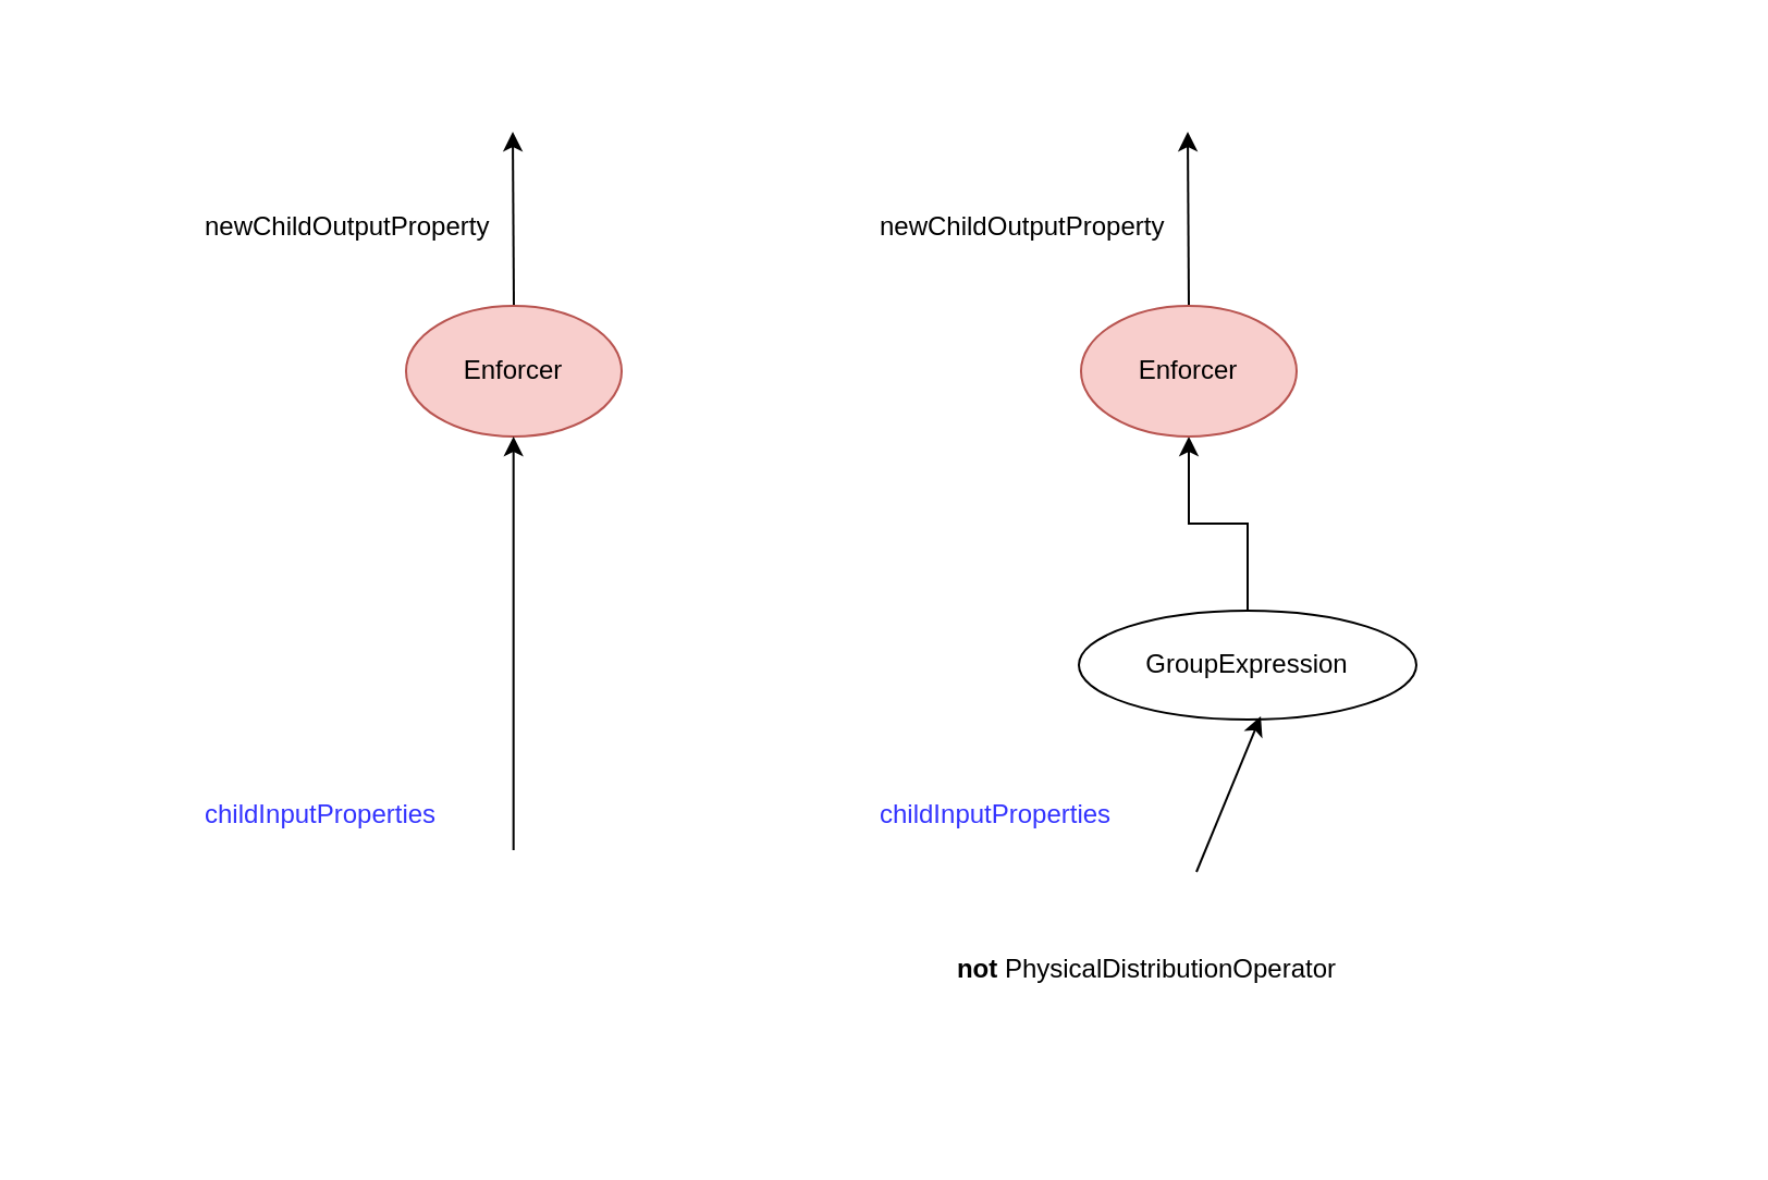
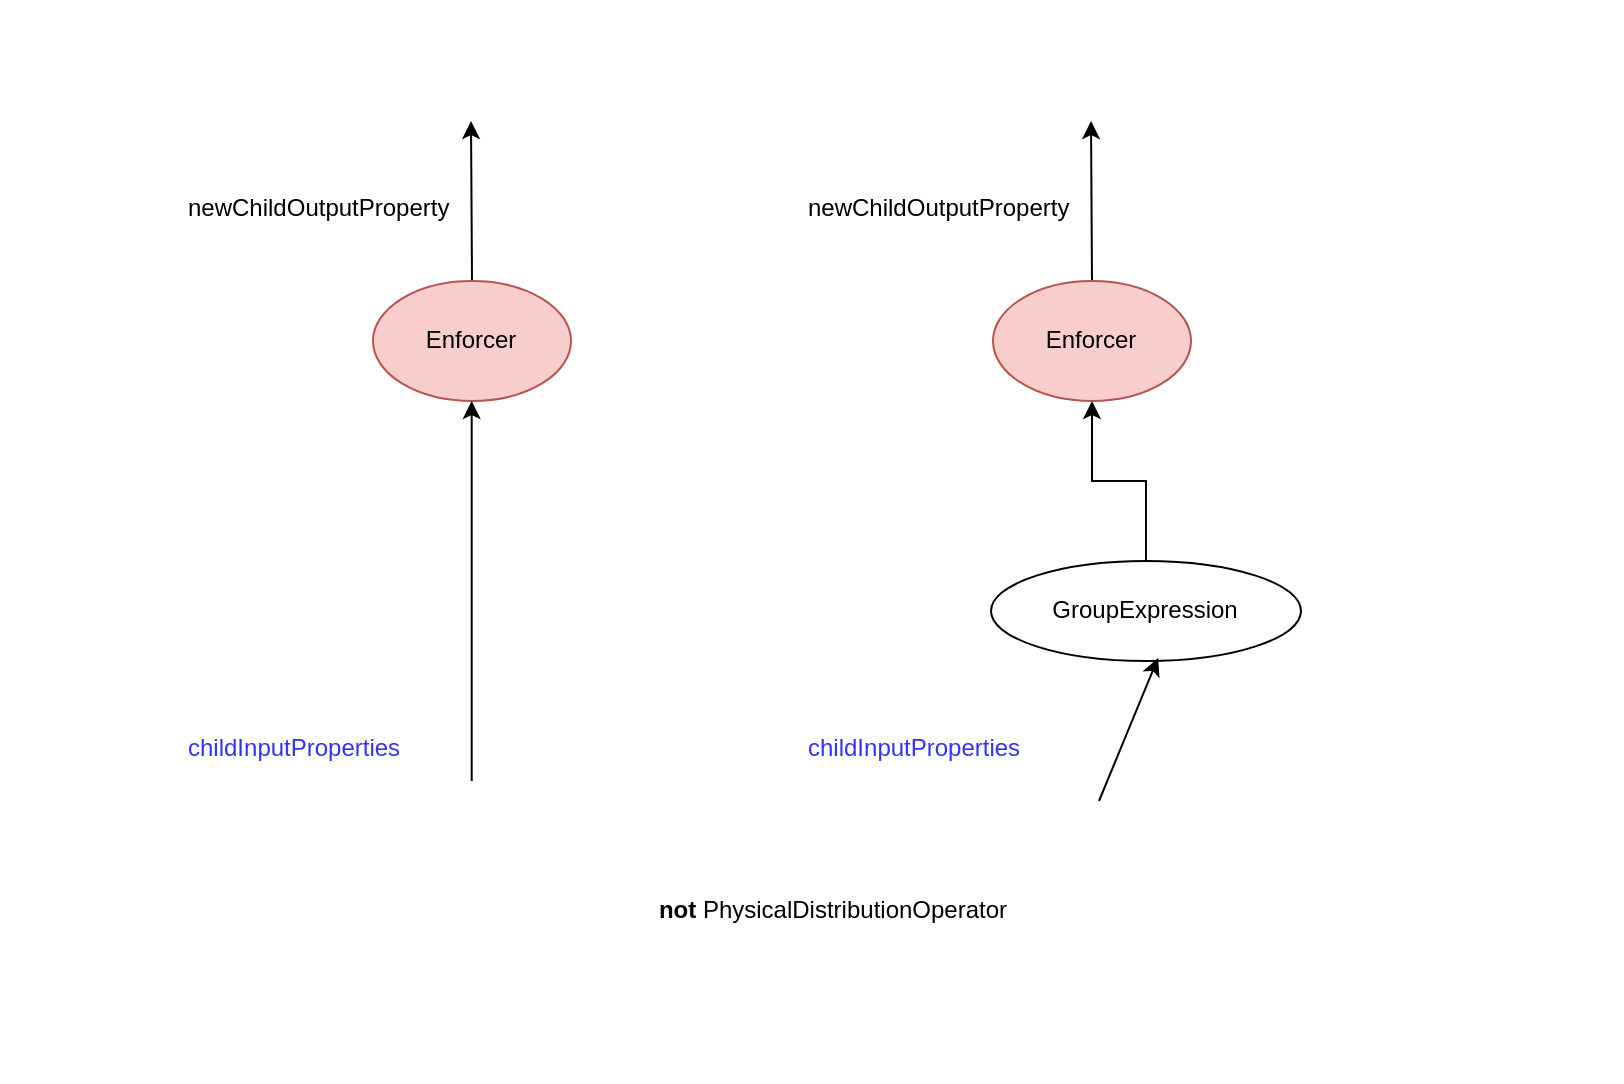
- <mxCell id="14" value="&lt;b&gt;not&lt;/b&gt; PhysicalDistributionOperator" style="text;html=1;align=center;verticalAlign=middle;resizable=0;points=[];autosize=1;strokeColor=none;fillColor=none;" vertex="1" parent="1"><mxGeometry x="426" y="430" width="200" height="30" as="geometry" /></mxCell>
+ <mxCell id="14" value="&lt;b&gt;not&lt;/b&gt; PhysicalDistributionOperator" style="text;html=1;align=center;verticalAlign=middle;resizable=0;points=[];autosize=1;strokeColor=none;fillColor=none;" vertex="1" parent="1"><mxGeometry x="316" y="440" width="200" height="30" as="geometry" /></mxCell>
